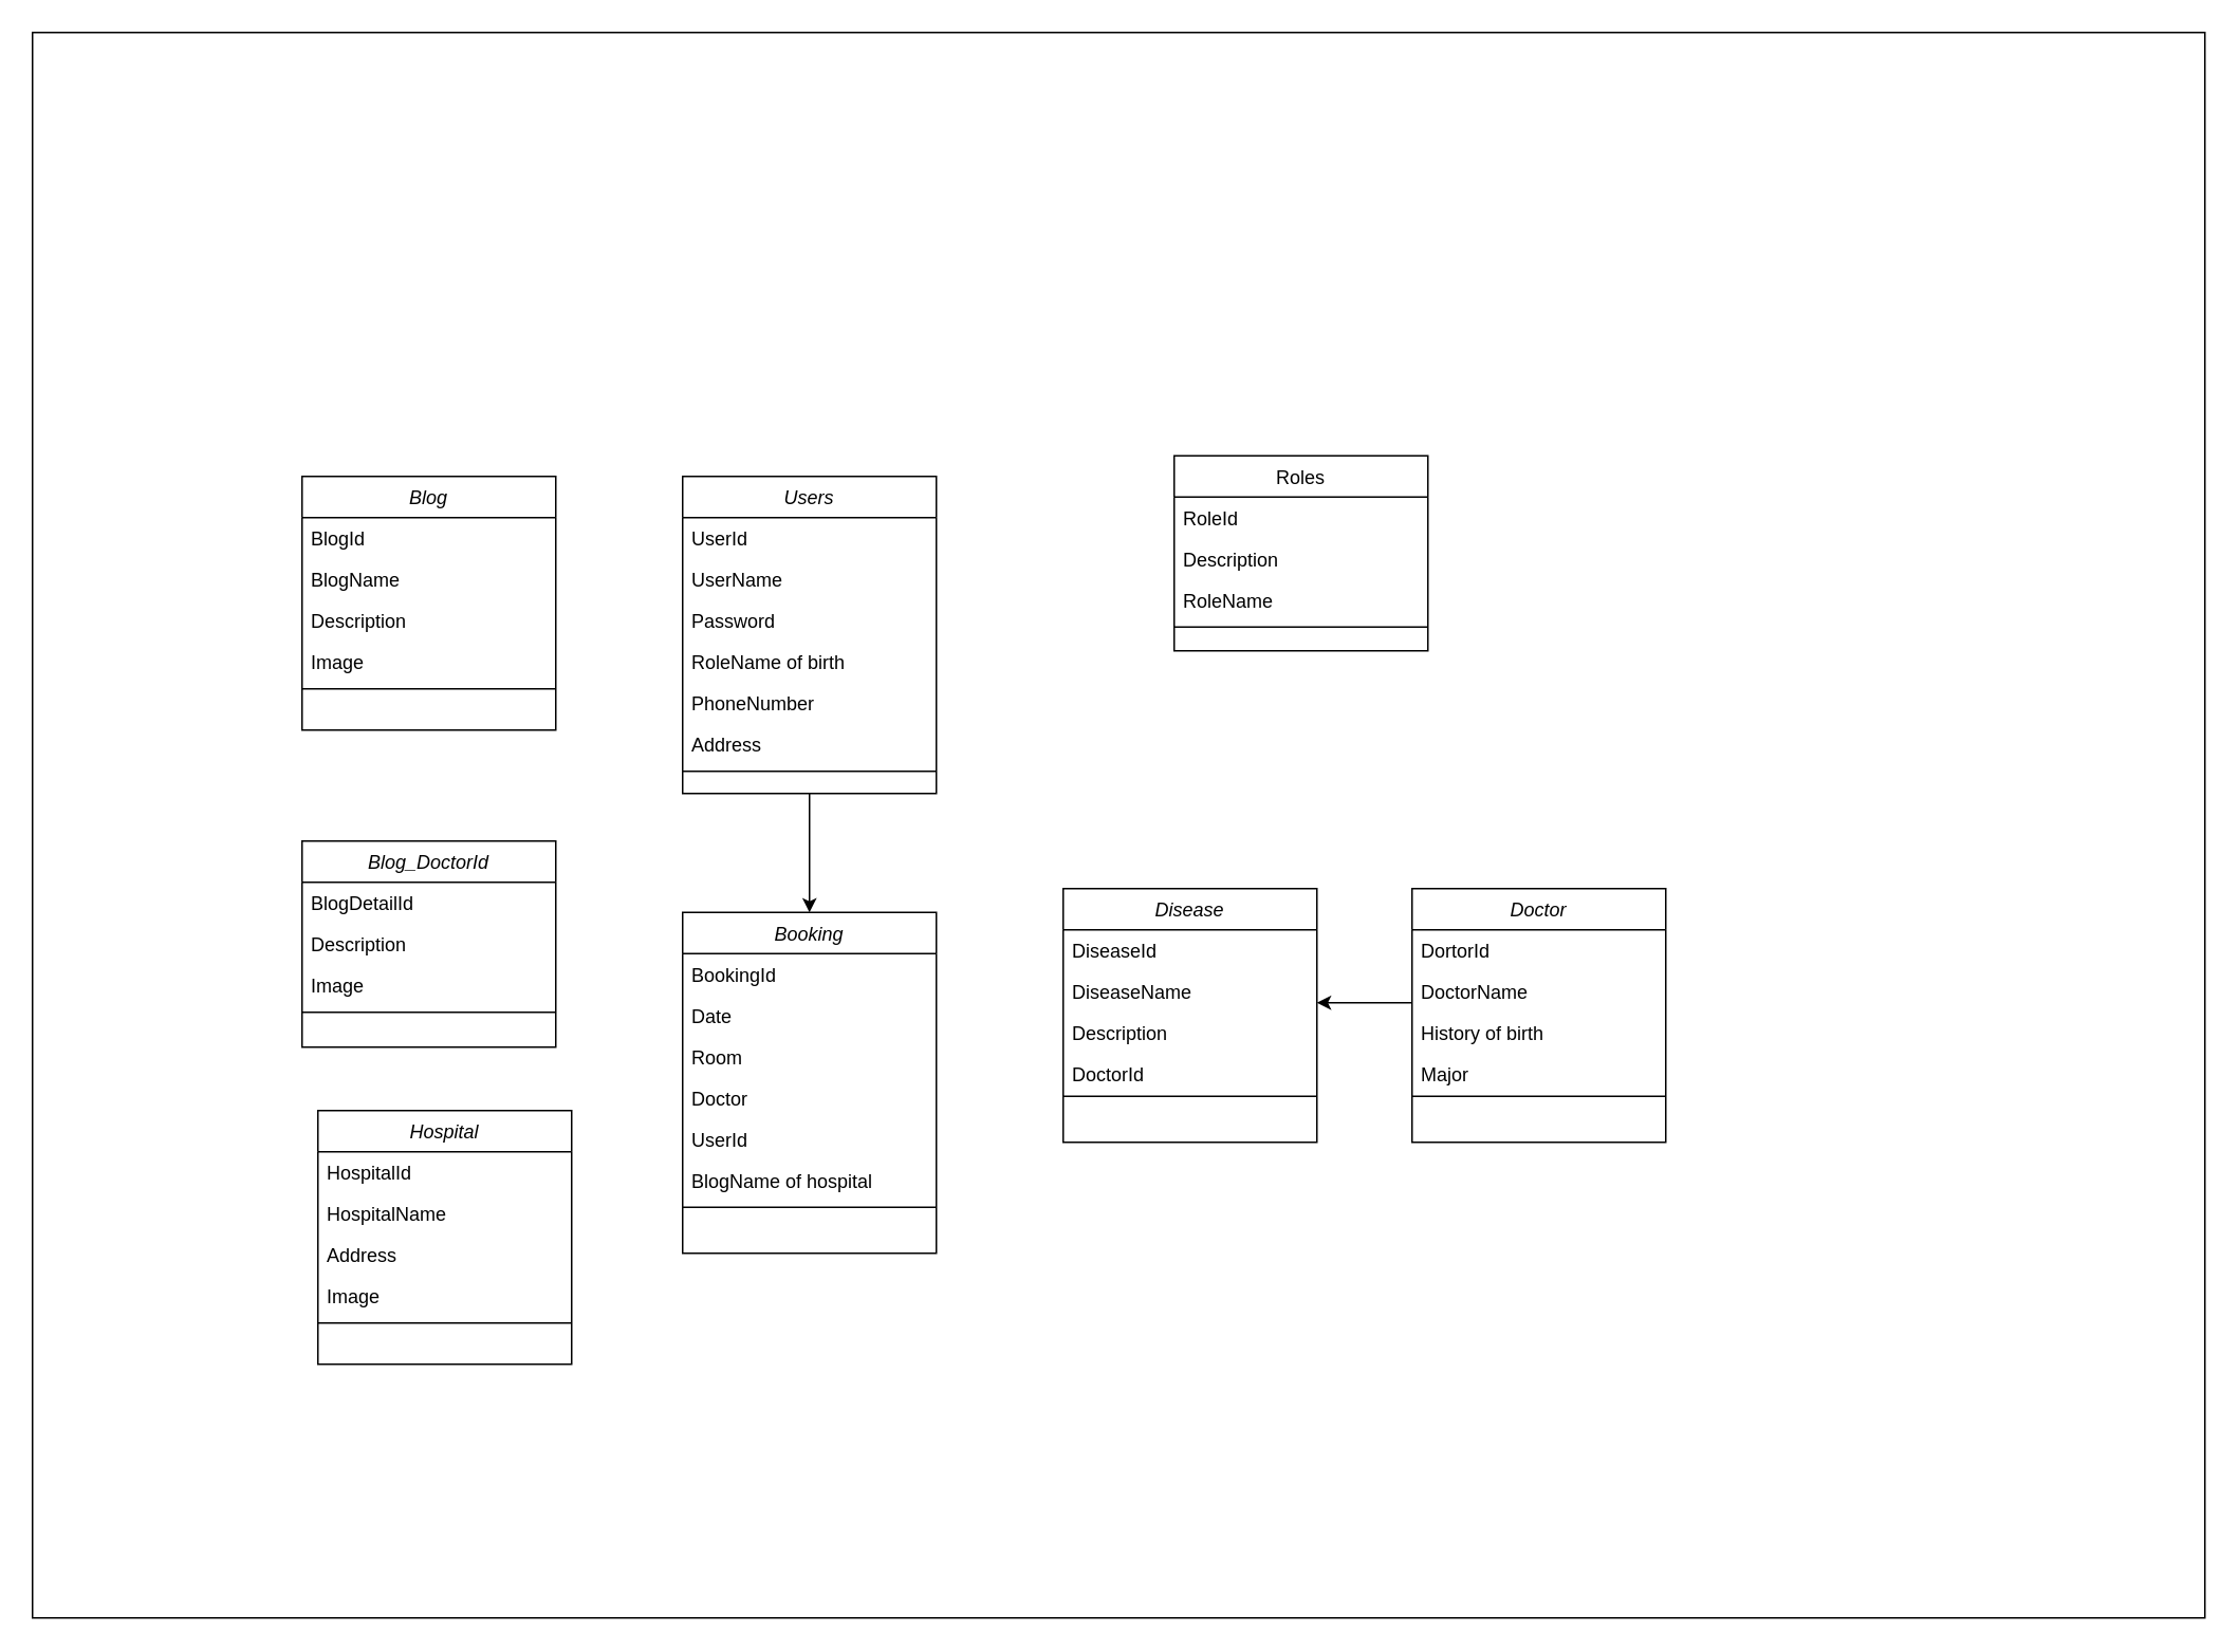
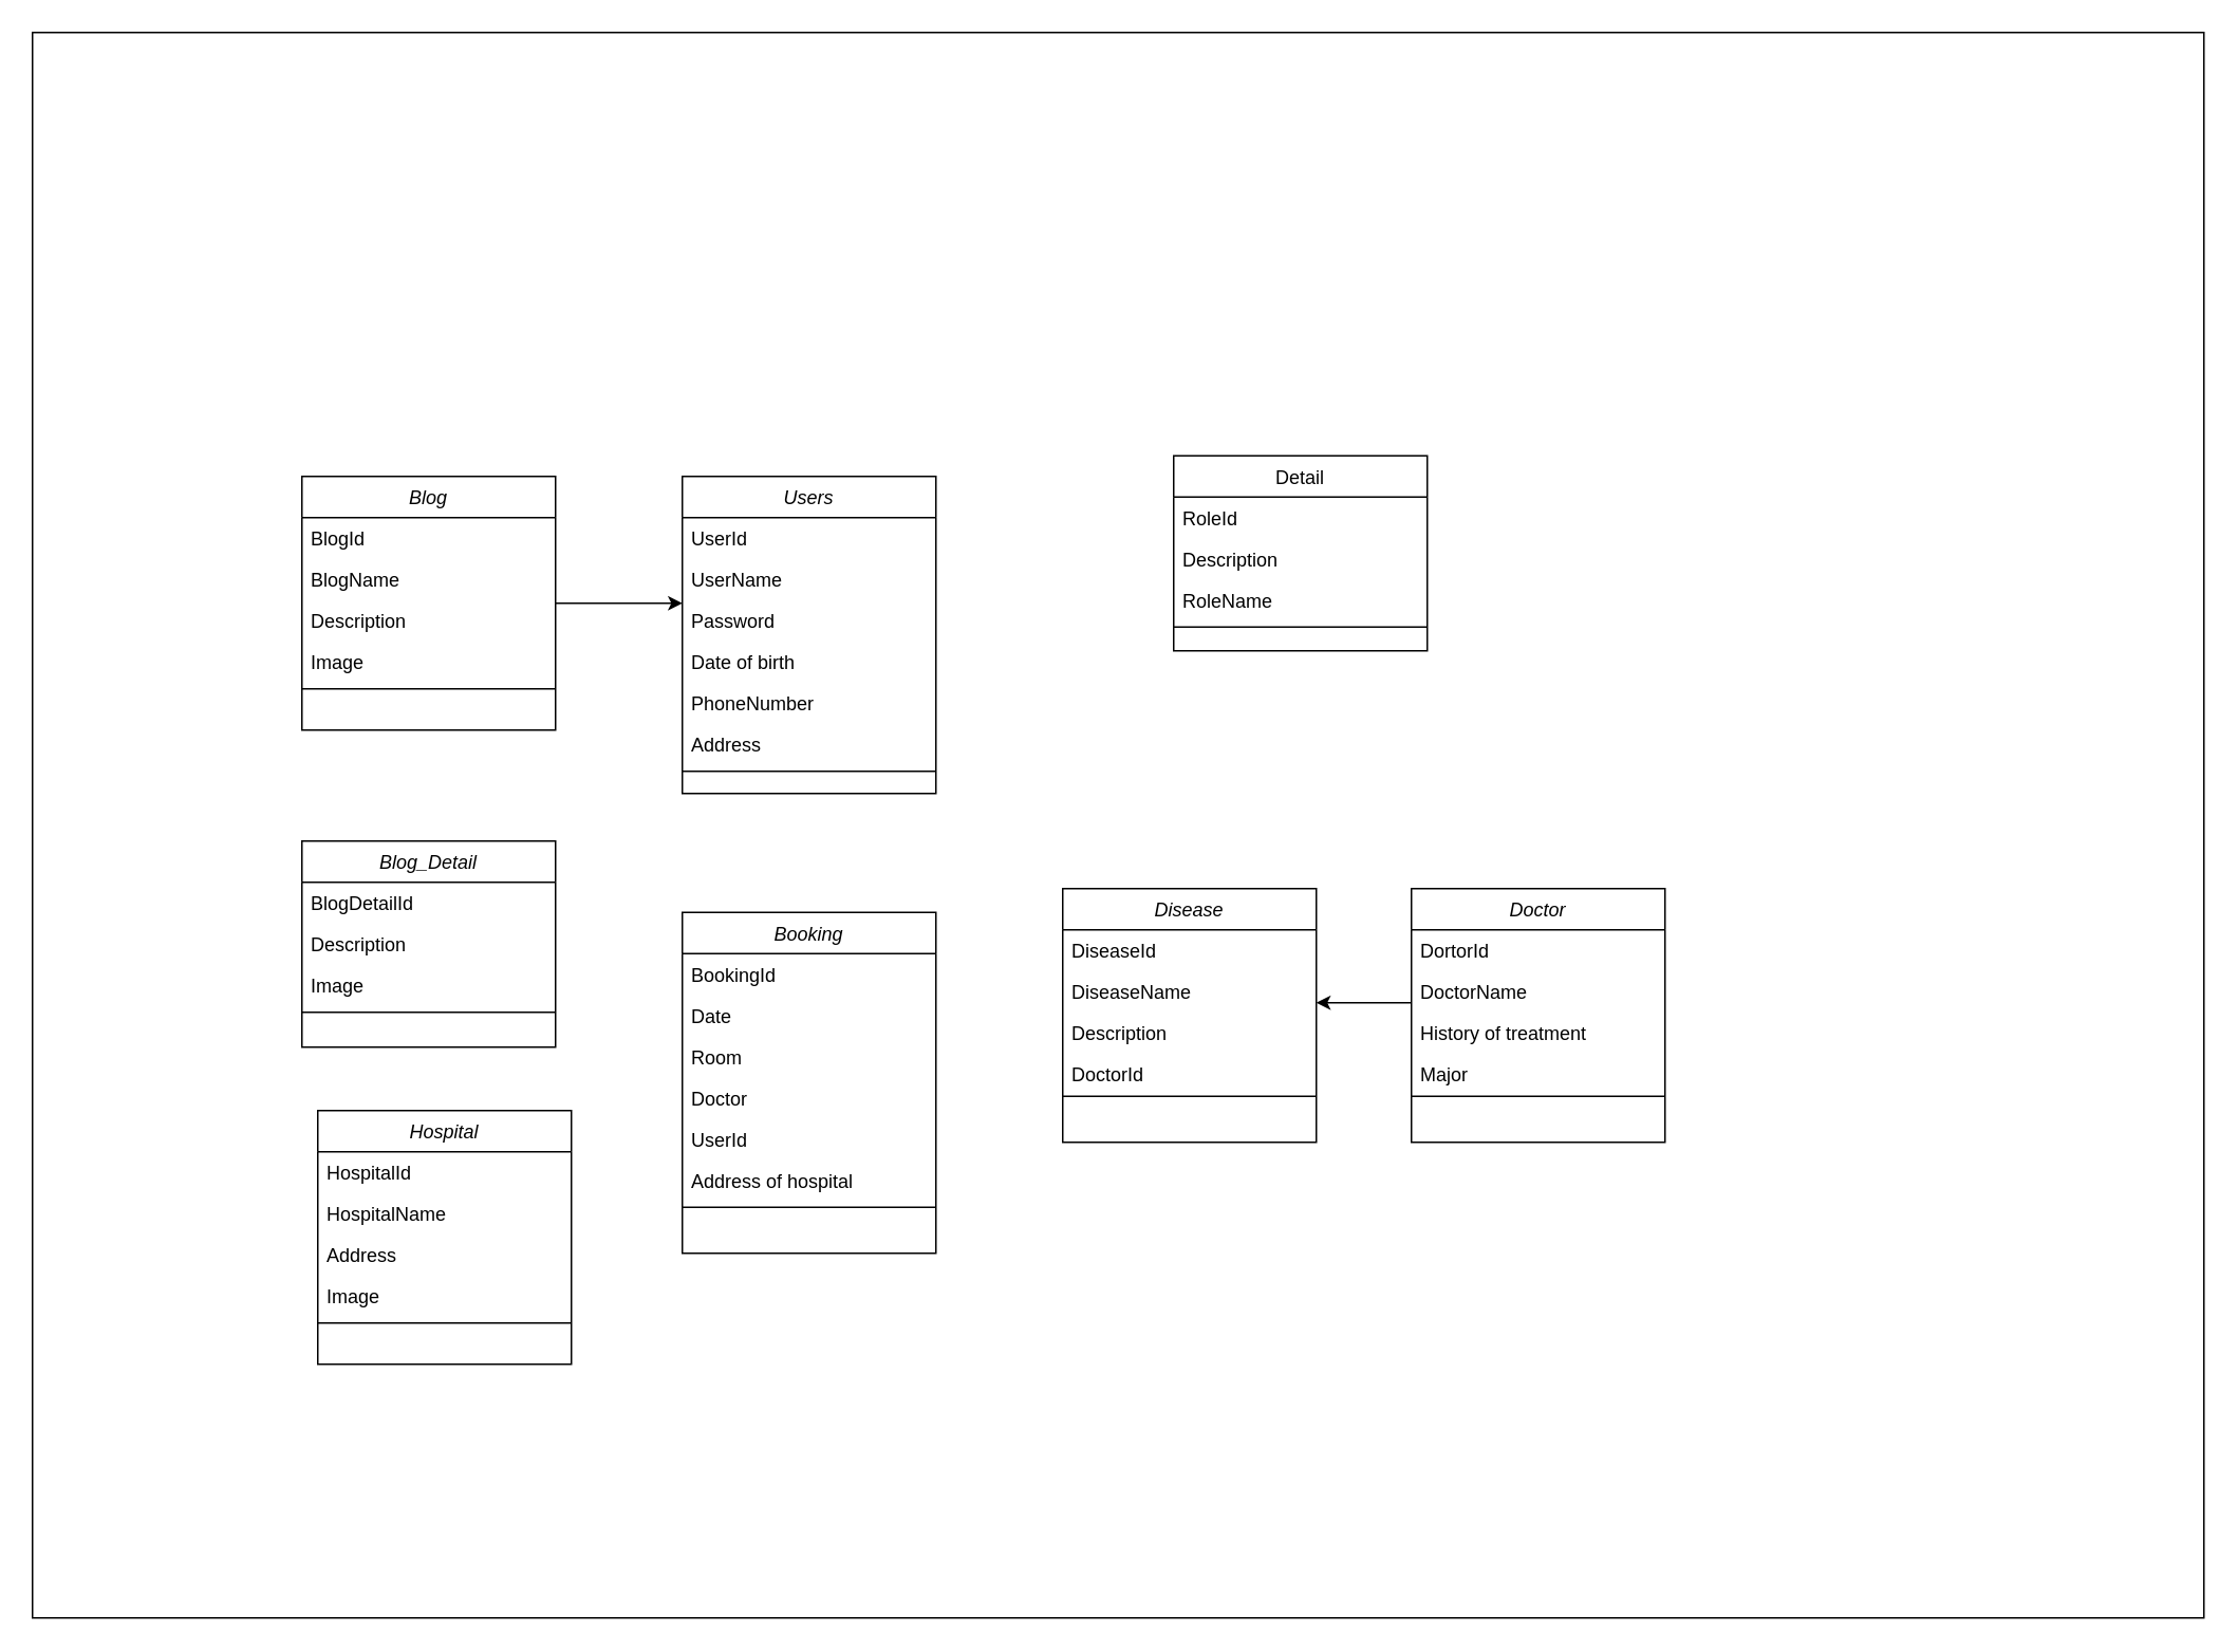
- <mxCell id="12" value="Roles" style="swimlane;fontStyle=0;align=center;verticalAlign=top;childLayout=stackLayout;horizontal=1;startSize=26;horizontalStack=0;resizeParent=1;resizeLast=0;collapsible=1;marginBottom=0;rounded=0;shadow=0;strokeWidth=1;" parent="1" vertex="1"><mxGeometry x="740" y="287" width="160" height="123" as="geometry"><mxRectangle x="550" y="140" width="160" height="26" as="alternateBounds" /></mxGeometry></mxCell>
+ <mxCell id="12" value="Detail" style="swimlane;fontStyle=0;align=center;verticalAlign=top;childLayout=stackLayout;horizontal=1;startSize=26;horizontalStack=0;resizeParent=1;resizeLast=0;collapsible=1;marginBottom=0;rounded=0;shadow=0;strokeWidth=1;" parent="1" vertex="1"><mxGeometry x="740" y="287" width="160" height="123" as="geometry"><mxRectangle x="550" y="140" width="160" height="26" as="alternateBounds" /></mxGeometry></mxCell>
+ <mxCell id="49" style="edgeStyle=orthogonalEdgeStyle;rounded=0;orthogonalLoop=1;jettySize=auto;html=1;entryX=0;entryY=0.077;entryDx=0;entryDy=0;entryPerimeter=0;" edge="1" parent="1" source="38" target="7"><mxGeometry relative="1" as="geometry" /></mxCell>
- <mxCell id="8" value="RoleName of birth" style="text;align=left;verticalAlign=top;spacingLeft=4;spacingRight=4;overflow=hidden;rotatable=0;points=[[0,0.5],[1,0.5]];portConstraint=eastwest;rounded=0;shadow=0;html=0;" vertex="1" parent="4"><mxGeometry y="104" width="160" height="26" as="geometry" /></mxCell>
+ <mxCell id="8" value="Date of birth" style="text;align=left;verticalAlign=top;spacingLeft=4;spacingRight=4;overflow=hidden;rotatable=0;points=[[0,0.5],[1,0.5]];portConstraint=eastwest;rounded=0;shadow=0;html=0;" vertex="1" parent="4"><mxGeometry y="104" width="160" height="26" as="geometry" /></mxCell>
- <mxCell id="3" value="" style="edgeStyle=orthogonalEdgeStyle;rounded=0;orthogonalLoop=1;jettySize=auto;html=1;" edge="1" parent="1" source="4" target="17"><mxGeometry relative="1" as="geometry" /></mxCell>
- <mxCell id="44" value="Blog_DoctorId" style="swimlane;fontStyle=2;align=center;verticalAlign=top;childLayout=stackLayout;horizontal=1;startSize=26;horizontalStack=0;resizeParent=1;resizeLast=0;collapsible=1;marginBottom=0;rounded=0;shadow=0;strokeWidth=1;" vertex="1" parent="1"><mxGeometry x="190" y="530" width="160" height="130" as="geometry"><mxRectangle x="220" y="120" width="160" height="26" as="alternateBounds" /></mxGeometry></mxCell>
+ <mxCell id="44" value="Blog_Detail" style="swimlane;fontStyle=2;align=center;verticalAlign=top;childLayout=stackLayout;horizontal=1;startSize=26;horizontalStack=0;resizeParent=1;resizeLast=0;collapsible=1;marginBottom=0;rounded=0;shadow=0;strokeWidth=1;" vertex="1" parent="1"><mxGeometry x="190" y="530" width="160" height="130" as="geometry"><mxRectangle x="220" y="120" width="160" height="26" as="alternateBounds" /></mxGeometry></mxCell>
- <mxCell id="35" value="History of birth" style="text;align=left;verticalAlign=top;spacingLeft=4;spacingRight=4;overflow=hidden;rotatable=0;points=[[0,0.5],[1,0.5]];portConstraint=eastwest;rounded=0;shadow=0;html=0;" vertex="1" parent="32"><mxGeometry y="78" width="160" height="26" as="geometry" /></mxCell>
+ <mxCell id="35" value="History of treatment" style="text;align=left;verticalAlign=top;spacingLeft=4;spacingRight=4;overflow=hidden;rotatable=0;points=[[0,0.5],[1,0.5]];portConstraint=eastwest;rounded=0;shadow=0;html=0;" vertex="1" parent="32"><mxGeometry y="78" width="160" height="26" as="geometry" /></mxCell>
- <mxCell id="23" value="BlogName of hospital" style="text;align=left;verticalAlign=top;spacingLeft=4;spacingRight=4;overflow=hidden;rotatable=0;points=[[0,0.5],[1,0.5]];portConstraint=eastwest;rounded=0;shadow=0;html=0;" vertex="1" parent="17"><mxGeometry y="156" width="160" height="26" as="geometry" /></mxCell>
+ <mxCell id="23" value="Address of hospital" style="text;align=left;verticalAlign=top;spacingLeft=4;spacingRight=4;overflow=hidden;rotatable=0;points=[[0,0.5],[1,0.5]];portConstraint=eastwest;rounded=0;shadow=0;html=0;" vertex="1" parent="17"><mxGeometry y="156" width="160" height="26" as="geometry" /></mxCell>
